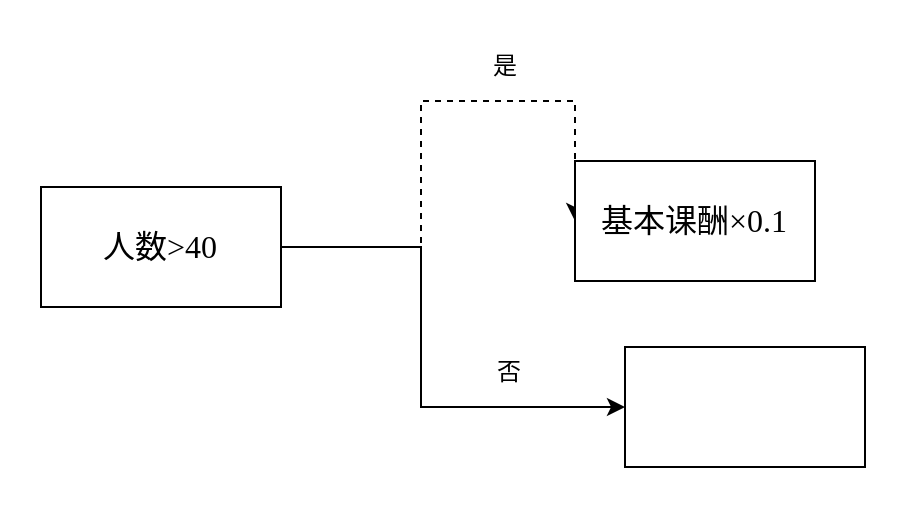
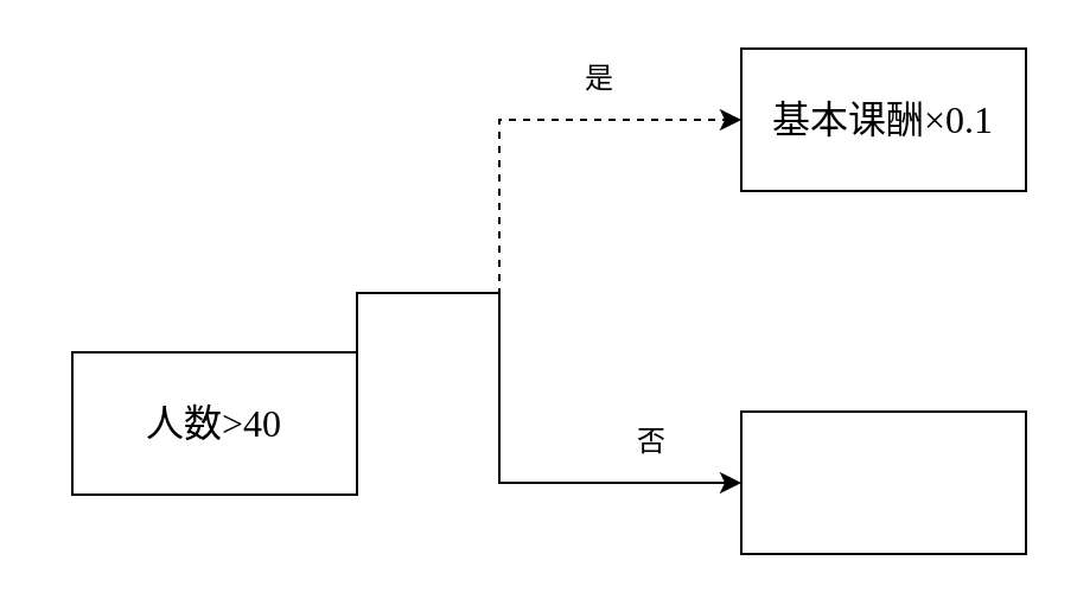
- <mxCell id="5" value="&lt;p class=&quot;MsoNormal&quot;&gt;&lt;span style=&quot;mso-spacerun:'yes';font-family:宋体;mso-ascii-font-family:Calibri;&lt;br/&gt;mso-hansi-font-family:Calibri;mso-bidi-font-family:'Times New Roman';font-size:12.0pt;&lt;br/&gt;mso-font-kerning:1.0pt;&quot;&gt;&lt;font face=&quot;宋体&quot;&gt;基本课酬&lt;/font&gt;×&lt;font face=&quot;Calibri&quot;&gt;0.1&lt;/font&gt;&lt;/span&gt;&lt;/p&gt;" style="whiteSpace=wrap;html=1;rounded=0;" vertex="1" parent="1"><mxGeometry x="287" y="80" width="120" height="60" as="geometry" /></mxCell>
+ <mxCell id="5" value="&lt;p class=&quot;MsoNormal&quot;&gt;&lt;span style=&quot;mso-spacerun:'yes';font-family:宋体;mso-ascii-font-family:Calibri;&lt;br/&gt;mso-hansi-font-family:Calibri;mso-bidi-font-family:'Times New Roman';font-size:12.0pt;&lt;br/&gt;mso-font-kerning:1.0pt;&quot;&gt;&lt;font face=&quot;宋体&quot;&gt;基本课酬&lt;/font&gt;×&lt;font face=&quot;Calibri&quot;&gt;0.1&lt;/font&gt;&lt;/span&gt;&lt;/p&gt;" style="whiteSpace=wrap;html=1;rounded=0;" vertex="1" parent="1"><mxGeometry x="312" y="20" width="120" height="60" as="geometry" /></mxCell>
- <mxCell id="4" value="&lt;p class=&quot;MsoNormal&quot;&gt;&lt;span style=&quot;mso-spacerun:'yes';font-family:宋体;mso-ascii-font-family:Calibri;&lt;br/&gt;mso-hansi-font-family:Calibri;mso-bidi-font-family:'Times New Roman';font-size:12.0pt;&lt;br/&gt;mso-font-kerning:1.0pt;&quot;&gt;人数&amp;gt;40&lt;/span&gt;&lt;/p&gt;" style="rounded=0;whiteSpace=wrap;html=1;" vertex="1" parent="1"><mxGeometry x="20" y="93" width="120" height="60" as="geometry" /></mxCell>
+ <mxCell id="4" value="&lt;p class=&quot;MsoNormal&quot;&gt;&lt;span style=&quot;mso-spacerun:'yes';font-family:宋体;mso-ascii-font-family:Calibri;&lt;br/&gt;mso-hansi-font-family:Calibri;mso-bidi-font-family:'Times New Roman';font-size:12.0pt;&lt;br/&gt;mso-font-kerning:1.0pt;&quot;&gt;人数&amp;gt;40&lt;/span&gt;&lt;/p&gt;" style="rounded=0;whiteSpace=wrap;html=1;" vertex="1" parent="1"><mxGeometry x="30" y="148" width="120" height="60" as="geometry" /></mxCell>
- <mxCell id="8" value="否" style="text;html=1;align=center;verticalAlign=middle;resizable=0;points=[];autosize=1;strokeColor=none;fillColor=none;" vertex="1" parent="1"><mxGeometry x="239" y="173" width="30" height="26" as="geometry" /></mxCell>
+ <mxCell id="8" value="否" style="text;html=1;align=center;verticalAlign=middle;resizable=0;points=[];autosize=1;strokeColor=none;fillColor=none;" vertex="1" parent="1"><mxGeometry x="259" y="173" width="30" height="26" as="geometry" /></mxCell>
